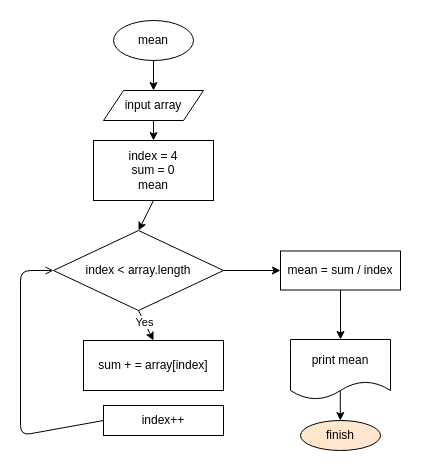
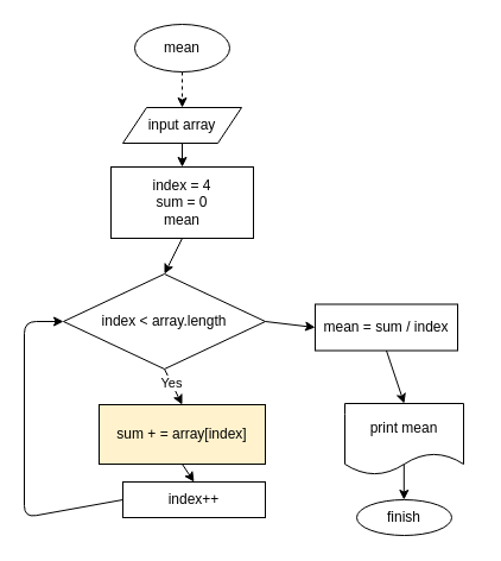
- <mxCell id="2" style="edgeStyle=none;html=1;exitX=0.5;exitY=1;exitDx=0;exitDy=0;entryX=0.5;entryY=0;entryDx=0;entryDy=0;" parent="1" source="3" target="5" edge="1"><mxGeometry relative="1" as="geometry" /></mxCell>
+ <mxCell id="2" style="edgeStyle=none;html=1;exitX=0.5;exitY=1;exitDx=0;exitDy=0;entryX=0.5;entryY=0;entryDx=0;entryDy=0;dashed=1;" parent="1" source="3" target="5" edge="1"><mxGeometry relative="1" as="geometry" /></mxCell>
- <mxCell id="14" style="edgeStyle=none;html=1;exitX=0;exitY=0.5;exitDx=0;exitDy=0;entryX=0;entryY=0.5;entryDx=0;entryDy=0;endArrow=open;" parent="1" source="15" target="11" edge="1"><mxGeometry relative="1" as="geometry"><mxPoint x="80" y="270" as="targetPoint" /><Array as="points"><mxPoint x="20" y="435" /><mxPoint x="20" y="270" /></Array></mxGeometry></mxCell>
+ <mxCell id="14" style="edgeStyle=none;html=1;exitX=0;exitY=0.5;exitDx=0;exitDy=0;entryX=0;entryY=0.5;entryDx=0;entryDy=0;" parent="1" source="15" target="11" edge="1"><mxGeometry relative="1" as="geometry"><mxPoint x="80" y="270" as="targetPoint" /><Array as="points"><mxPoint x="20" y="435" /><mxPoint x="20" y="270" /></Array></mxGeometry></mxCell>
- <mxCell id="20" value="mean = sum / index" style="rounded=0;whiteSpace=wrap;html=1;" vertex="1" parent="1"><mxGeometry x="280" y="250.5" width="120" height="39" as="geometry" /></mxCell>
+ <mxCell id="20" value="mean = sum / index" style="rounded=0;whiteSpace=wrap;html=1;" vertex="1" parent="1"><mxGeometry x="265" y="255.5" width="120" height="39" as="geometry" /></mxCell>
- <mxCell id="13" value="sum + = array[index]" style="rounded=0;whiteSpace=wrap;html=1;" parent="1" vertex="1"><mxGeometry x="83" y="340" width="140" height="50" as="geometry" /></mxCell>
+ <mxCell id="13" value="sum + = array[index]" style="rounded=0;whiteSpace=wrap;html=1;fillColor=#fff2cc;" parent="1" vertex="1"><mxGeometry x="83" y="340" width="140" height="50" as="geometry" /></mxCell>
+ <mxCell id="12" style="edgeStyle=none;html=1;exitX=0.5;exitY=1;exitDx=0;exitDy=0;entryX=0.5;entryY=0;entryDx=0;entryDy=0;" parent="1" source="13" target="15" edge="1"><mxGeometry relative="1" as="geometry" /></mxCell>
- <mxCell id="17" value="finish" style="ellipse;whiteSpace=wrap;html=1;fillColor=#ffe6cc;" parent="1" vertex="1"><mxGeometry x="300" y="420" width="80" height="30" as="geometry" /></mxCell>
+ <mxCell id="17" value="finish" style="ellipse;whiteSpace=wrap;html=1;" parent="1" vertex="1"><mxGeometry x="300" y="420" width="80" height="30" as="geometry" /></mxCell>
